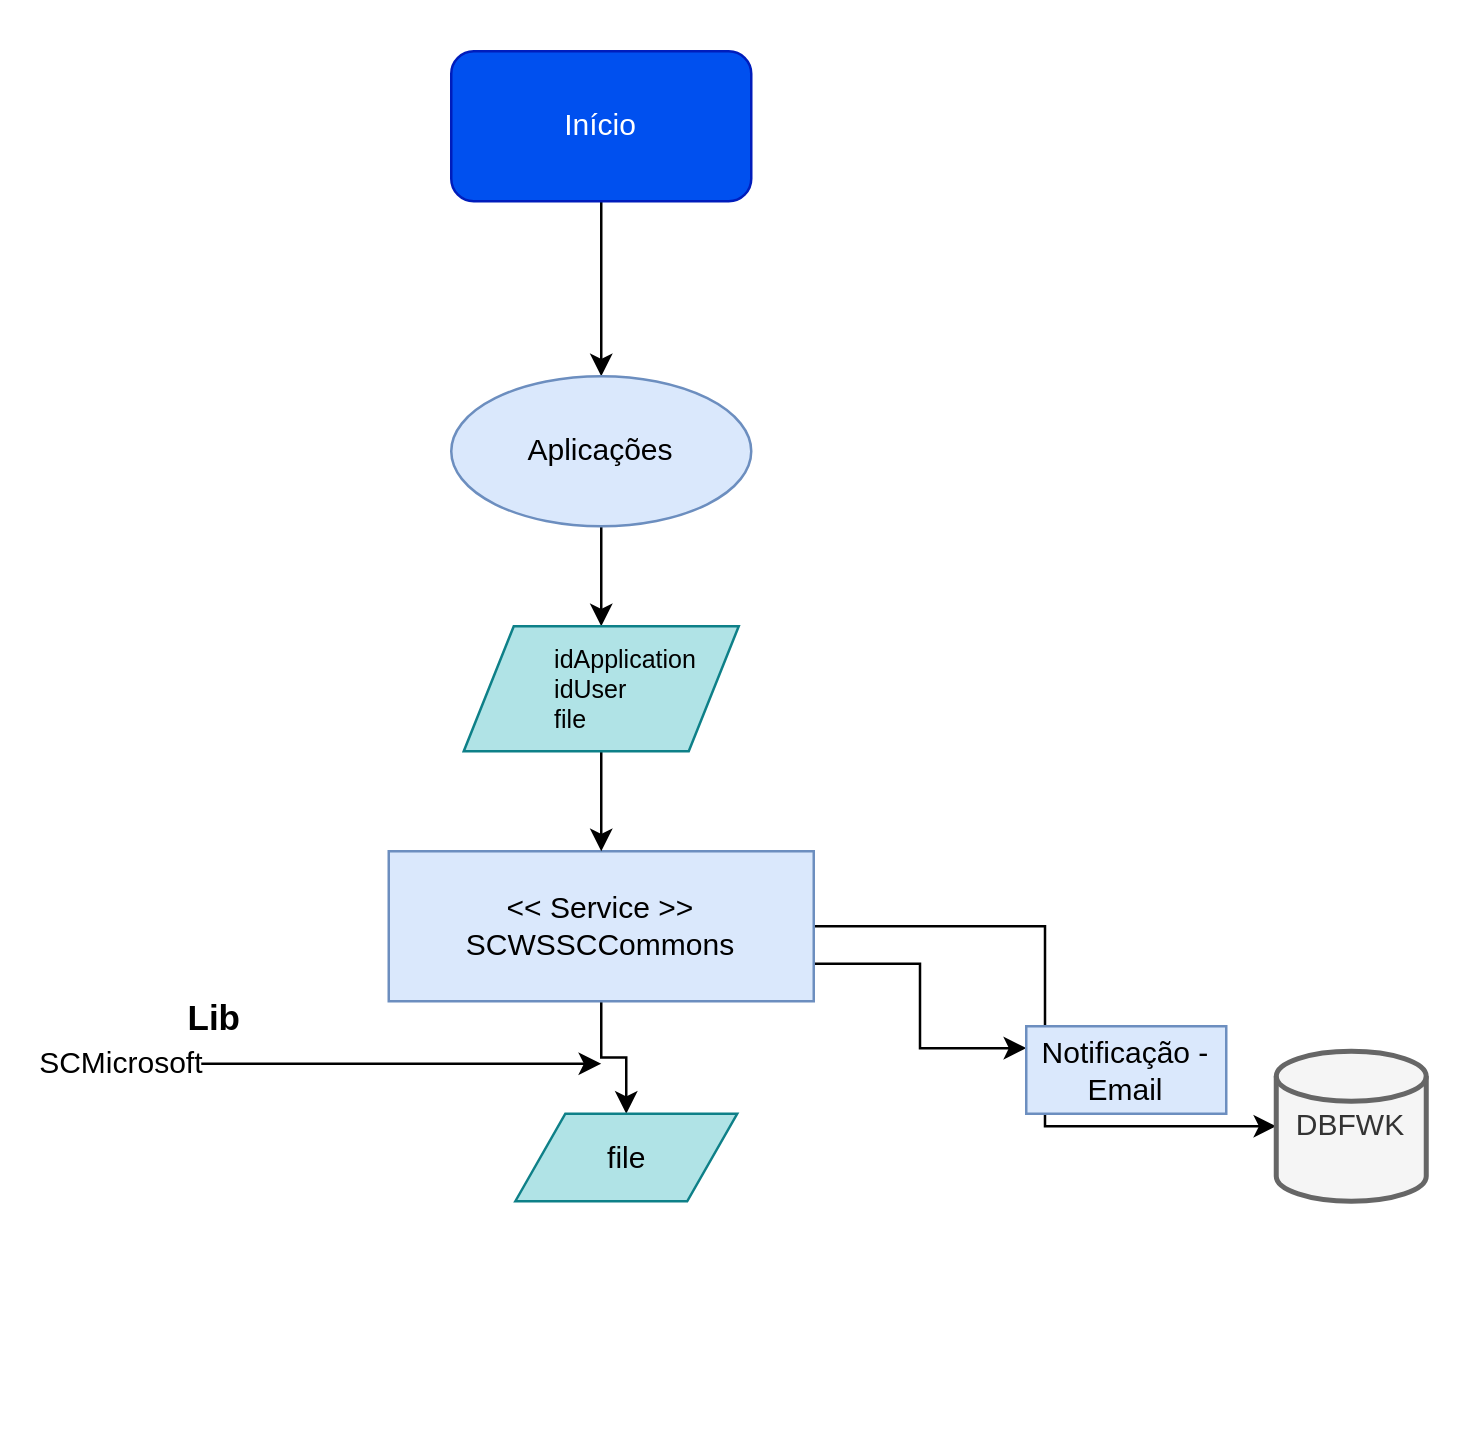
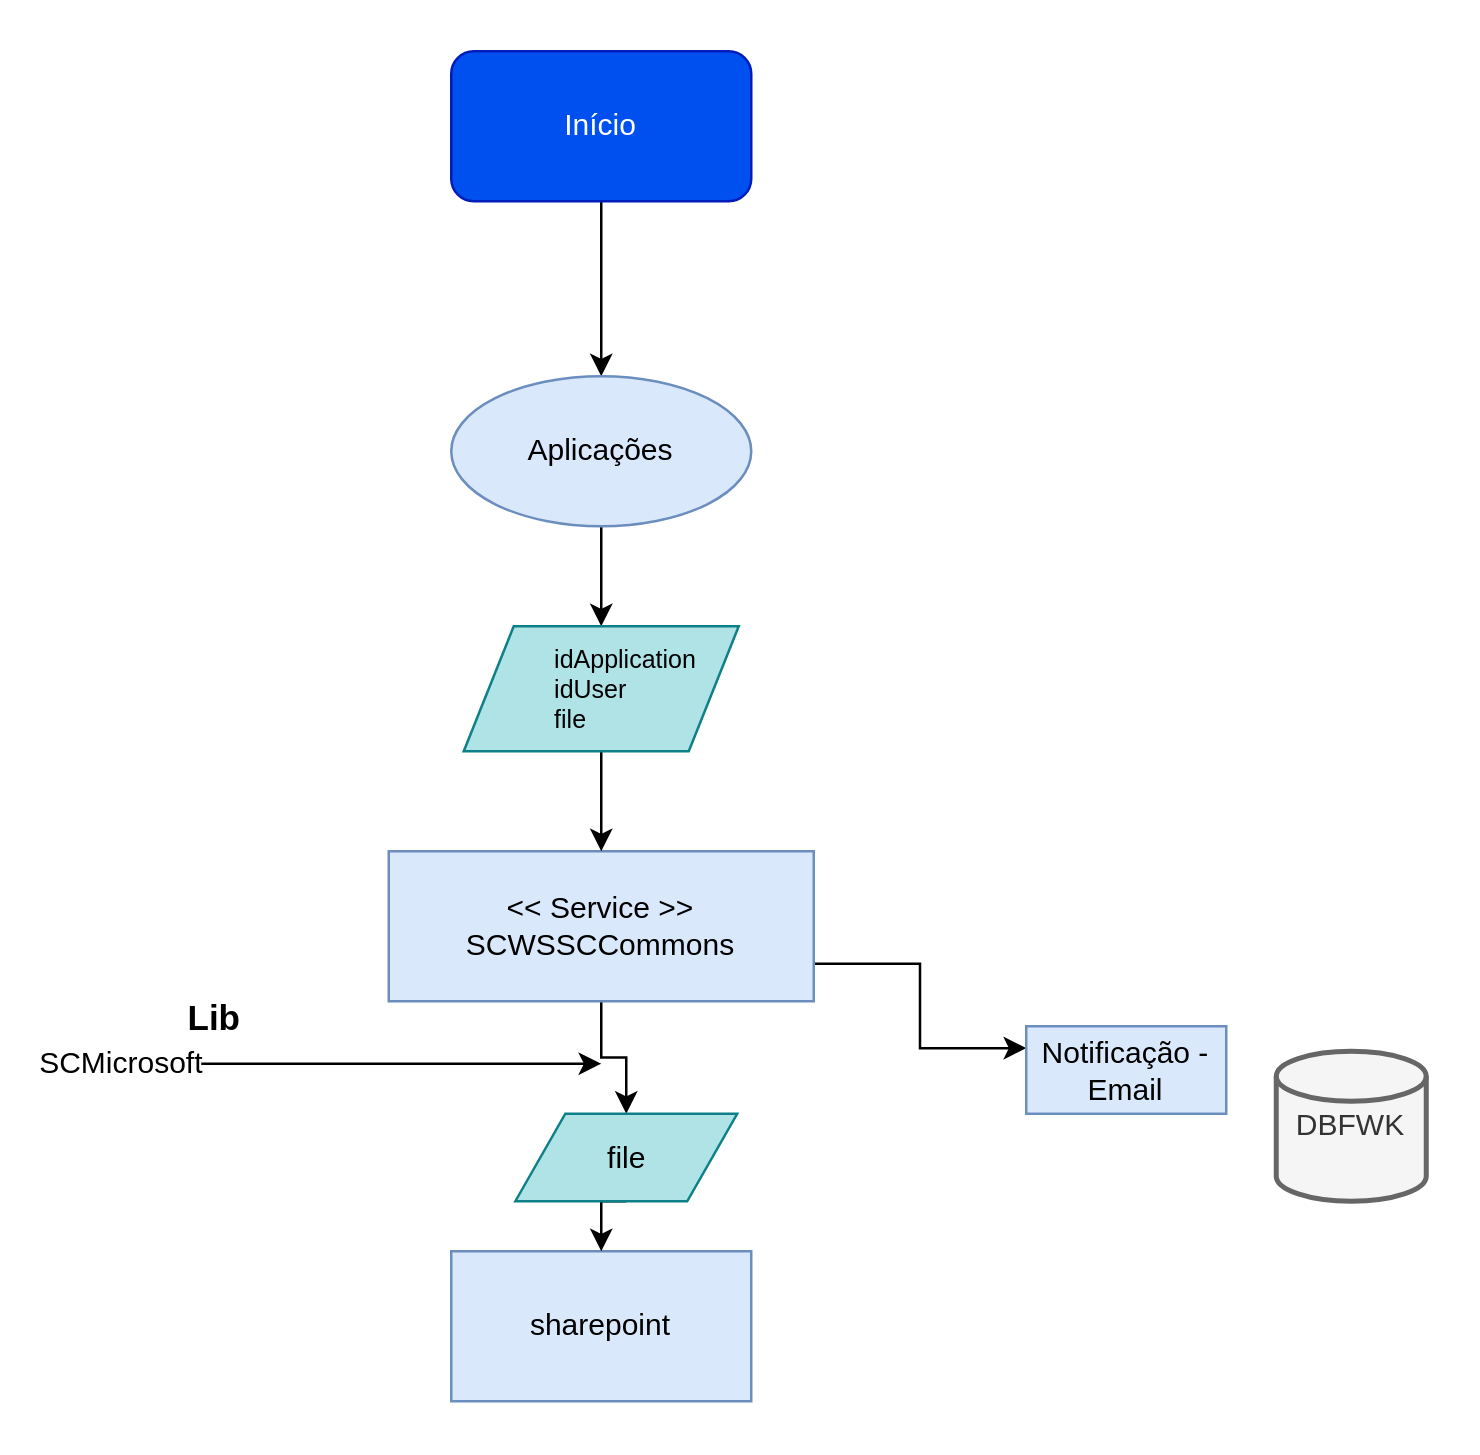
- <mxCell id="6" style="edgeStyle=orthogonalEdgeStyle;rounded=0;orthogonalLoop=1;jettySize=auto;html=1;exitX=1;exitY=0.5;exitDx=0;exitDy=0;entryX=0;entryY=0.5;entryDx=0;entryDy=0;entryPerimeter=0;" edge="1" parent="1" source="9" target="10"><mxGeometry relative="1" as="geometry" /></mxCell>
+ <mxCell id="19" style="edgeStyle=orthogonalEdgeStyle;rounded=0;orthogonalLoop=1;jettySize=auto;html=1;exitX=0.5;exitY=1;exitDx=0;exitDy=0;entryX=0.5;entryY=0;entryDx=0;entryDy=0;" edge="1" parent="1" source="20" target="14"><mxGeometry relative="1" as="geometry" /></mxCell>
+ <mxCell id="14" value="sharepoint" style="rounded=0;whiteSpace=wrap;html=1;fillColor=#dae8fc;strokeColor=#6c8ebf;" parent="1" vertex="1"><mxGeometry x="180" y="500" width="120" height="60" as="geometry" /></mxCell>
